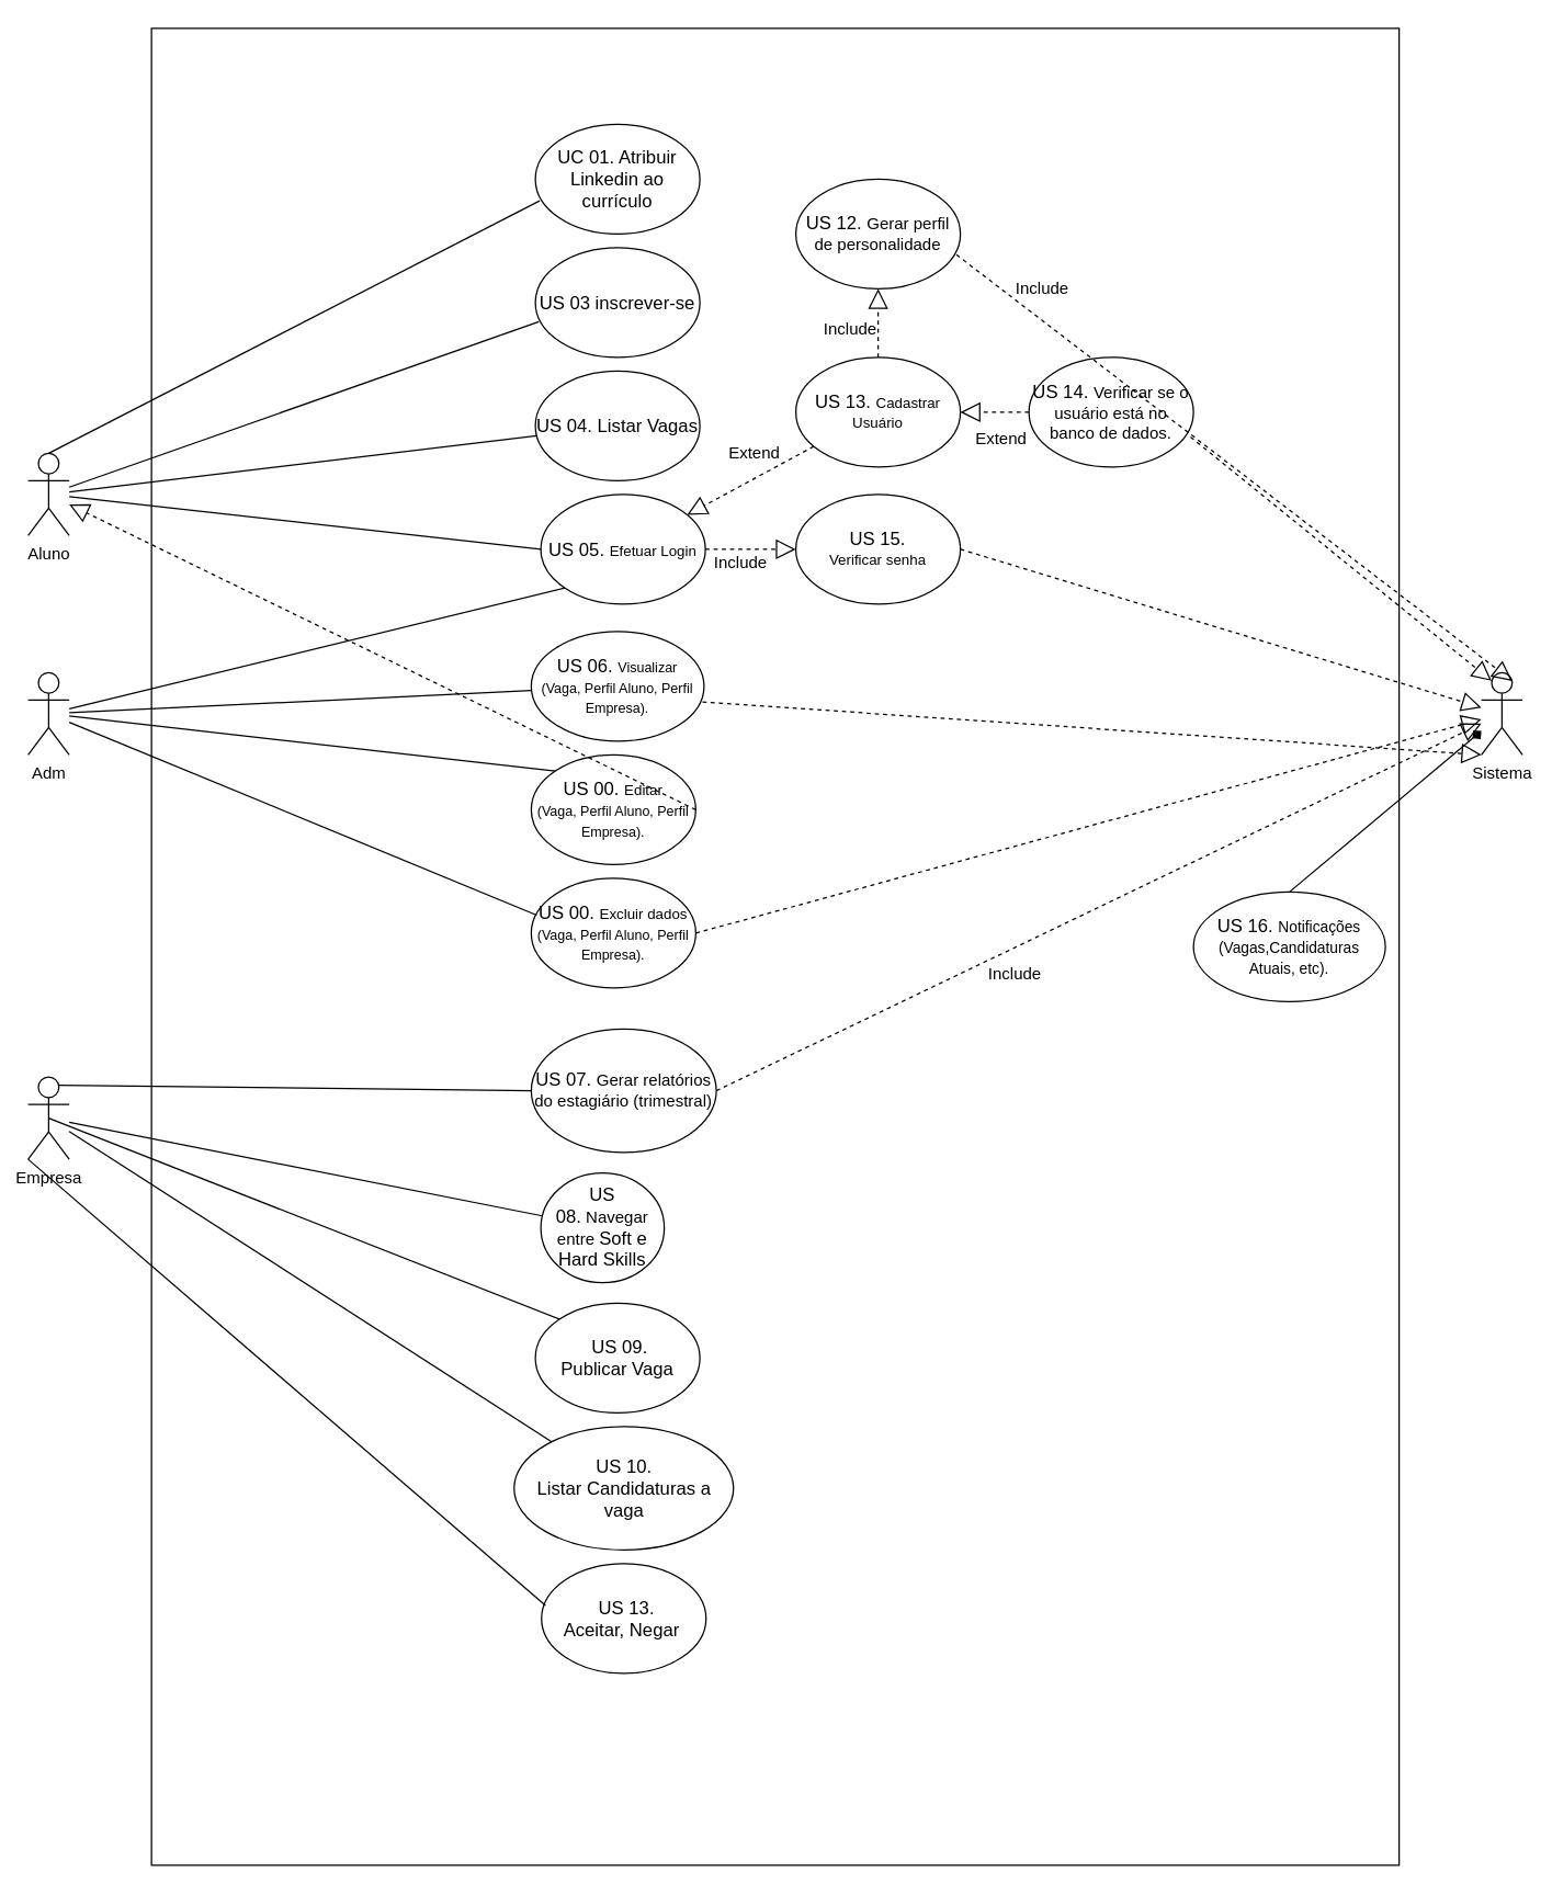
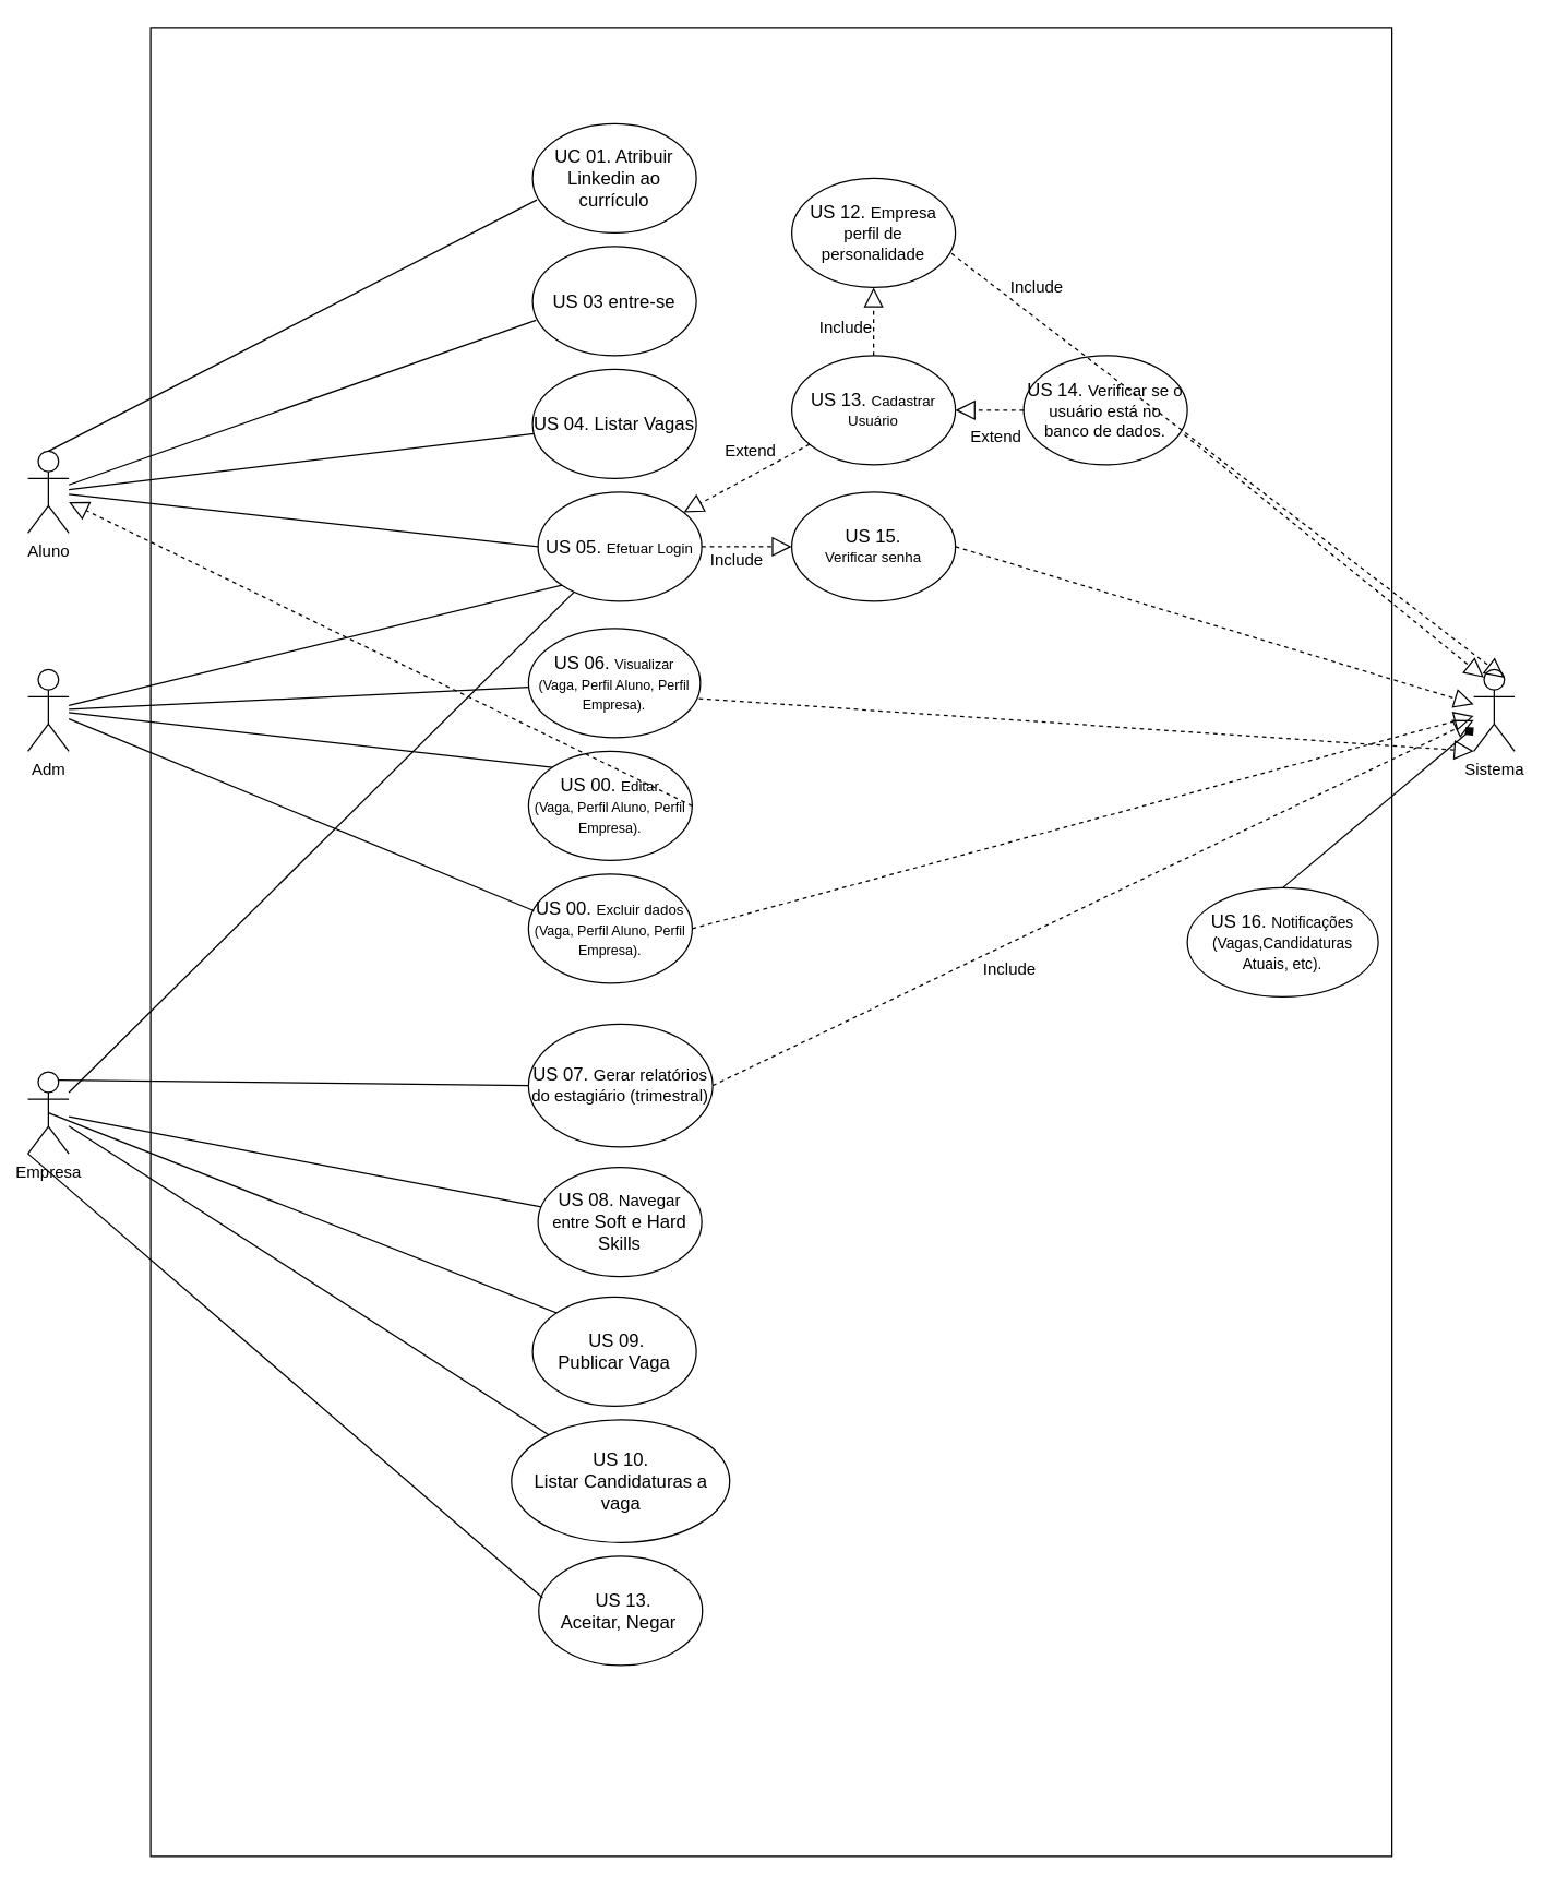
- <mxCell id="31" value="&lt;span style=&quot;font-family: &amp;#34;verdana&amp;#34; , sans-serif ; font-size: 13.333px&quot;&gt;US 12.&amp;nbsp;&lt;/span&gt;Gerar perfil de personalidade" style="ellipse;whiteSpace=wrap;html=1;" parent="1" vertex="1"><mxGeometry x="580" y="130" width="120" height="80" as="geometry" /></mxCell>
+ <mxCell id="31" value="&lt;span style=&quot;font-family: &amp;#34;verdana&amp;#34; , sans-serif ; font-size: 13.333px&quot;&gt;US 12.&amp;nbsp;&lt;/span&gt;Empresa perfil de personalidade" style="ellipse;whiteSpace=wrap;html=1;" parent="1" vertex="1"><mxGeometry x="580" y="130" width="120" height="80" as="geometry" /></mxCell>
- <mxCell id="24" value="&lt;span lang=&quot;PT&quot; style=&quot;font-size: 10pt ; font-family: &amp;#34;verdana&amp;#34; , sans-serif&quot;&gt;US 03 inscrever-se&lt;/span&gt;" style="ellipse;whiteSpace=wrap;html=1;" parent="1" vertex="1"><mxGeometry x="390" y="180" width="120" height="80" as="geometry" /></mxCell>
+ <mxCell id="24" value="&lt;span lang=&quot;PT&quot; style=&quot;font-size: 10pt ; font-family: &amp;#34;verdana&amp;#34; , sans-serif&quot;&gt;US 03 entre-se&lt;/span&gt;" style="ellipse;whiteSpace=wrap;html=1;" parent="1" vertex="1"><mxGeometry x="390" y="180" width="120" height="80" as="geometry" /></mxCell>
+ <mxCell id="9" value="" style="endArrow=none;html=1;" parent="1" source="5" target="6" edge="1"><mxGeometry width="50" height="50" relative="1" as="geometry"><mxPoint x="60" y="720" as="sourcePoint" /><mxPoint x="110" y="670" as="targetPoint" /></mxGeometry></mxCell>
- <mxCell id="11" value="&lt;span style=&quot;font-family: &amp;#34;verdana&amp;#34; , sans-serif ; font-size: 13.333px&quot;&gt;US 08.&lt;/span&gt;&amp;nbsp;Navegar entre&amp;nbsp;&lt;span lang=&quot;PT&quot; style=&quot;font-size: 10pt ; font-family: &amp;#34;verdana&amp;#34; , sans-serif&quot;&gt;Soft e Hard Skills&lt;/span&gt;" style="ellipse;whiteSpace=wrap;html=1;" parent="1" vertex="1"><mxGeometry x="394" y="855" width="90" height="80" as="geometry" /></mxCell>
+ <mxCell id="11" value="&lt;span style=&quot;font-family: &amp;#34;verdana&amp;#34; , sans-serif ; font-size: 13.333px&quot;&gt;US 08.&lt;/span&gt;&amp;nbsp;Navegar entre&amp;nbsp;&lt;span lang=&quot;PT&quot; style=&quot;font-size: 10pt ; font-family: &amp;#34;verdana&amp;#34; , sans-serif&quot;&gt;Soft e Hard Skills&lt;/span&gt;" style="ellipse;whiteSpace=wrap;html=1;" parent="1" vertex="1"><mxGeometry x="394" y="855" width="120" height="80" as="geometry" /></mxCell>
